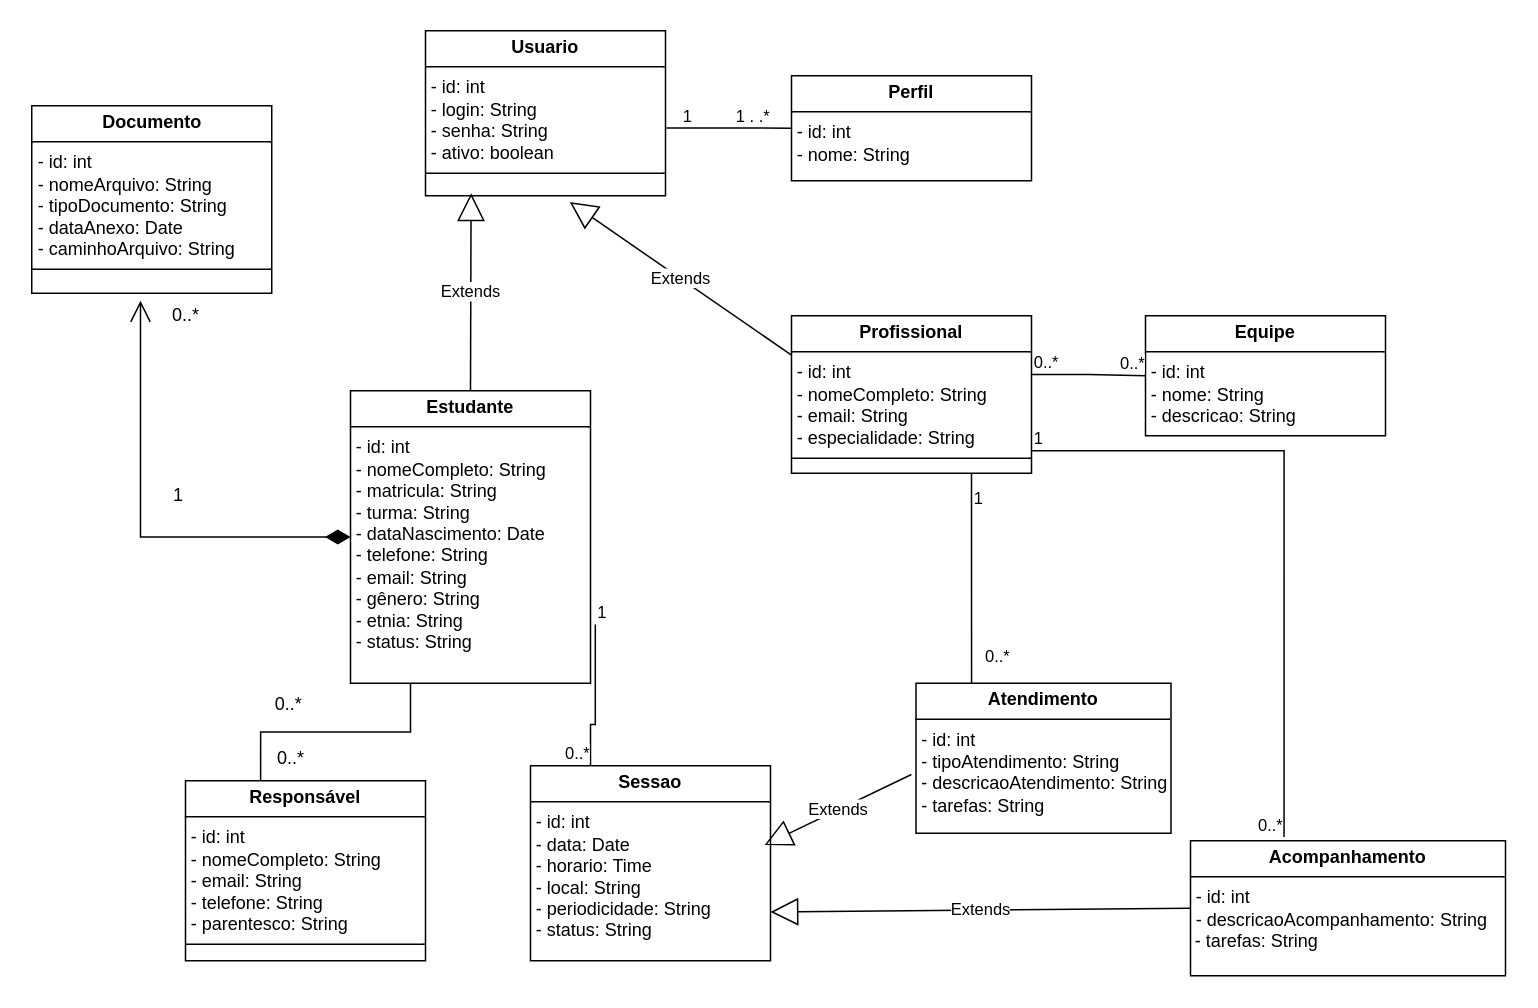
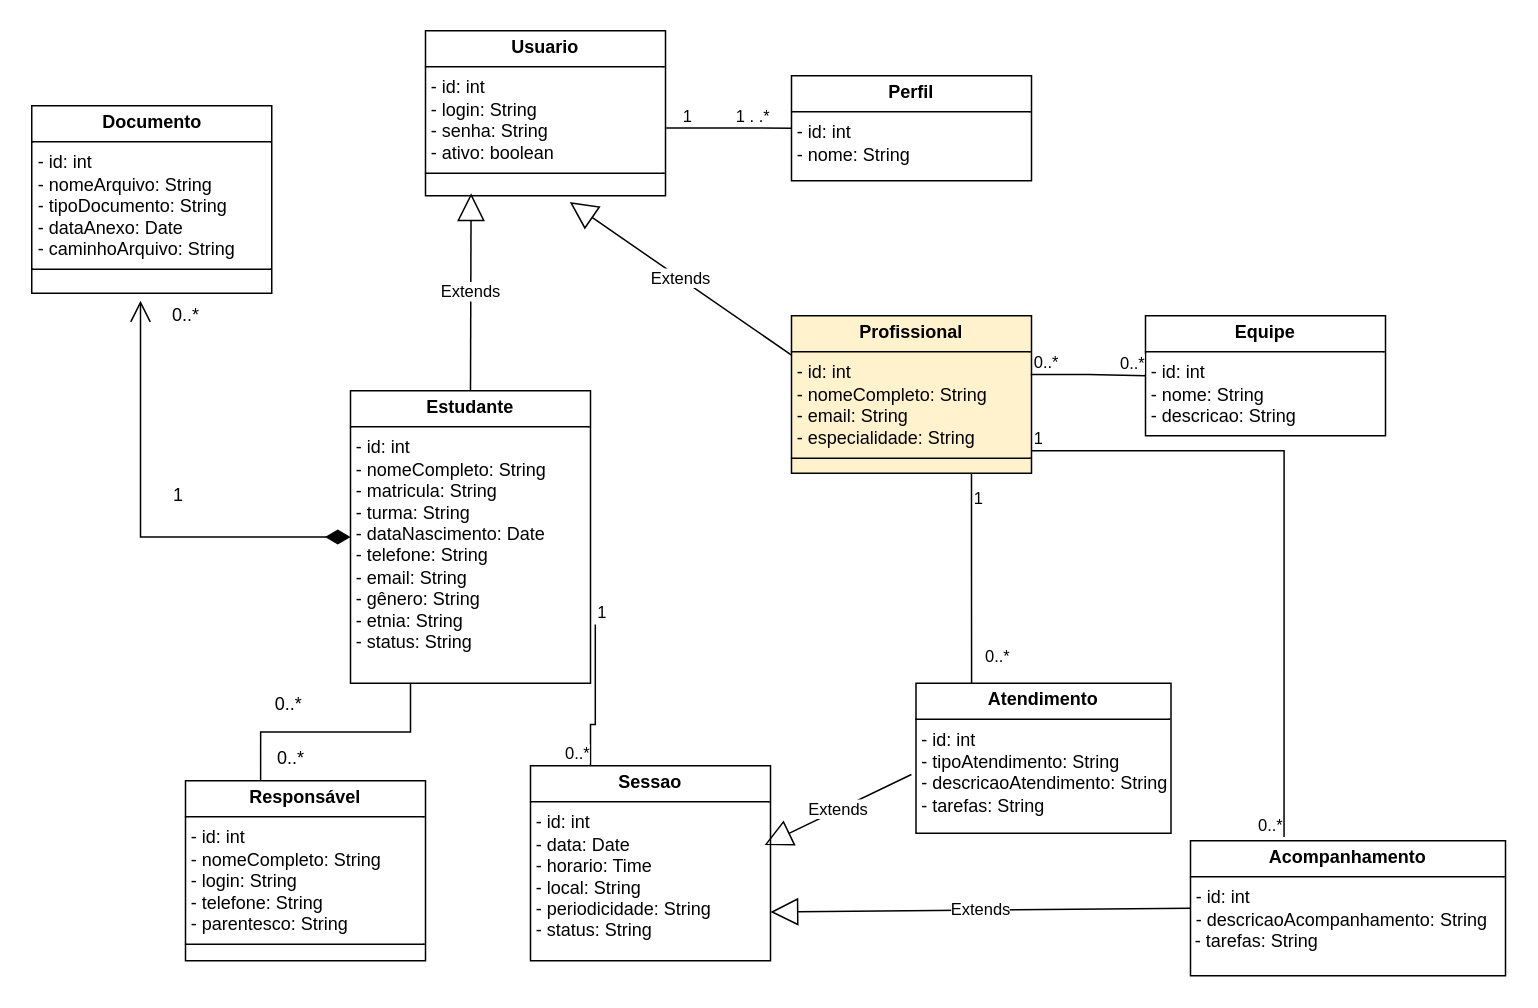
- <mxCell id="4" value="&lt;p style=&quot;margin:0px;margin-top:4px;text-align:center;&quot;&gt;&lt;b&gt;Profissional&lt;/b&gt;&lt;/p&gt;&lt;hr size=&quot;1&quot; style=&quot;border-style:solid;&quot;&gt;&lt;p style=&quot;margin:0px;margin-left:4px;&quot;&gt;- id: int&lt;/p&gt;&lt;p style=&quot;margin:0px;margin-left:4px;&quot;&gt;- nomeCompleto: String&lt;/p&gt;&lt;p style=&quot;margin: 0px 0px 0px 4px;&quot;&gt;- email: String&lt;/p&gt;&lt;p style=&quot;margin: 0px 0px 0px 4px;&quot;&gt;- especialidade: String&lt;/p&gt;&lt;hr size=&quot;1&quot; style=&quot;border-style:solid;&quot;&gt;&lt;p style=&quot;margin:0px;margin-left:4px;&quot;&gt;&lt;br&gt;&lt;/p&gt;" style="verticalAlign=top;align=left;overflow=fill;html=1;whiteSpace=wrap;" vertex="1" parent="1"><mxGeometry x="527" y="210" width="160" height="105" as="geometry" /></mxCell>
+ <mxCell id="4" value="&lt;p style=&quot;margin:0px;margin-top:4px;text-align:center;&quot;&gt;&lt;b&gt;Profissional&lt;/b&gt;&lt;/p&gt;&lt;hr size=&quot;1&quot; style=&quot;border-style:solid;&quot;&gt;&lt;p style=&quot;margin:0px;margin-left:4px;&quot;&gt;- id: int&lt;/p&gt;&lt;p style=&quot;margin:0px;margin-left:4px;&quot;&gt;- nomeCompleto: String&lt;/p&gt;&lt;p style=&quot;margin: 0px 0px 0px 4px;&quot;&gt;- email: String&lt;/p&gt;&lt;p style=&quot;margin: 0px 0px 0px 4px;&quot;&gt;- especialidade: String&lt;/p&gt;&lt;hr size=&quot;1&quot; style=&quot;border-style:solid;&quot;&gt;&lt;p style=&quot;margin:0px;margin-left:4px;&quot;&gt;&lt;br&gt;&lt;/p&gt;" style="verticalAlign=top;align=left;overflow=fill;html=1;whiteSpace=wrap;fillColor=#fff2cc;" vertex="1" parent="1"><mxGeometry x="527" y="210" width="160" height="105" as="geometry" /></mxCell>
- <mxCell id="14" value="&lt;p style=&quot;margin:0px;margin-top:4px;text-align:center;&quot;&gt;&lt;b&gt;Responsável&lt;/b&gt;&lt;/p&gt;&lt;hr size=&quot;1&quot; style=&quot;border-style:solid;&quot;&gt;&lt;p style=&quot;margin: 0px 0px 0px 4px;&quot;&gt;- id: int&lt;/p&gt;&lt;p style=&quot;margin: 0px 0px 0px 4px;&quot;&gt;- nomeCompleto: String&lt;/p&gt;&lt;p style=&quot;margin: 0px 0px 0px 4px;&quot;&gt;&lt;span style=&quot;background-color: transparent; color: light-dark(rgb(0, 0, 0), rgb(255, 255, 255));&quot;&gt;- email: String&lt;/span&gt;&lt;/p&gt;&lt;p style=&quot;margin: 0px 0px 0px 4px;&quot;&gt;- telefone:&amp;nbsp;&lt;span style=&quot;background-color: transparent; color: light-dark(rgb(0, 0, 0), rgb(255, 255, 255));&quot;&gt;String&lt;/span&gt;&lt;/p&gt;&lt;p style=&quot;margin: 0px 0px 0px 4px;&quot;&gt;&lt;span style=&quot;background-color: transparent; color: light-dark(rgb(0, 0, 0), rgb(255, 255, 255));&quot;&gt;- parentesco: String&lt;/span&gt;&lt;/p&gt;&lt;hr size=&quot;1&quot; style=&quot;border-style:solid;&quot;&gt;&lt;p style=&quot;margin:0px;margin-left:4px;&quot;&gt;&lt;br&gt;&lt;/p&gt;" style="verticalAlign=top;align=left;overflow=fill;html=1;whiteSpace=wrap;" vertex="1" parent="1"><mxGeometry x="123" y="520" width="160" height="120" as="geometry" /></mxCell>
+ <mxCell id="14" value="&lt;p style=&quot;margin:0px;margin-top:4px;text-align:center;&quot;&gt;&lt;b&gt;Responsável&lt;/b&gt;&lt;/p&gt;&lt;hr size=&quot;1&quot; style=&quot;border-style:solid;&quot;&gt;&lt;p style=&quot;margin: 0px 0px 0px 4px;&quot;&gt;- id: int&lt;/p&gt;&lt;p style=&quot;margin: 0px 0px 0px 4px;&quot;&gt;- nomeCompleto: String&lt;/p&gt;&lt;p style=&quot;margin: 0px 0px 0px 4px;&quot;&gt;&lt;span style=&quot;background-color: transparent; color: light-dark(rgb(0, 0, 0), rgb(255, 255, 255));&quot;&gt;- login: String&lt;/span&gt;&lt;/p&gt;&lt;p style=&quot;margin: 0px 0px 0px 4px;&quot;&gt;- telefone:&amp;nbsp;&lt;span style=&quot;background-color: transparent; color: light-dark(rgb(0, 0, 0), rgb(255, 255, 255));&quot;&gt;String&lt;/span&gt;&lt;/p&gt;&lt;p style=&quot;margin: 0px 0px 0px 4px;&quot;&gt;&lt;span style=&quot;background-color: transparent; color: light-dark(rgb(0, 0, 0), rgb(255, 255, 255));&quot;&gt;- parentesco: String&lt;/span&gt;&lt;/p&gt;&lt;hr size=&quot;1&quot; style=&quot;border-style:solid;&quot;&gt;&lt;p style=&quot;margin:0px;margin-left:4px;&quot;&gt;&lt;br&gt;&lt;/p&gt;" style="verticalAlign=top;align=left;overflow=fill;html=1;whiteSpace=wrap;" vertex="1" parent="1"><mxGeometry x="123" y="520" width="160" height="120" as="geometry" /></mxCell>
